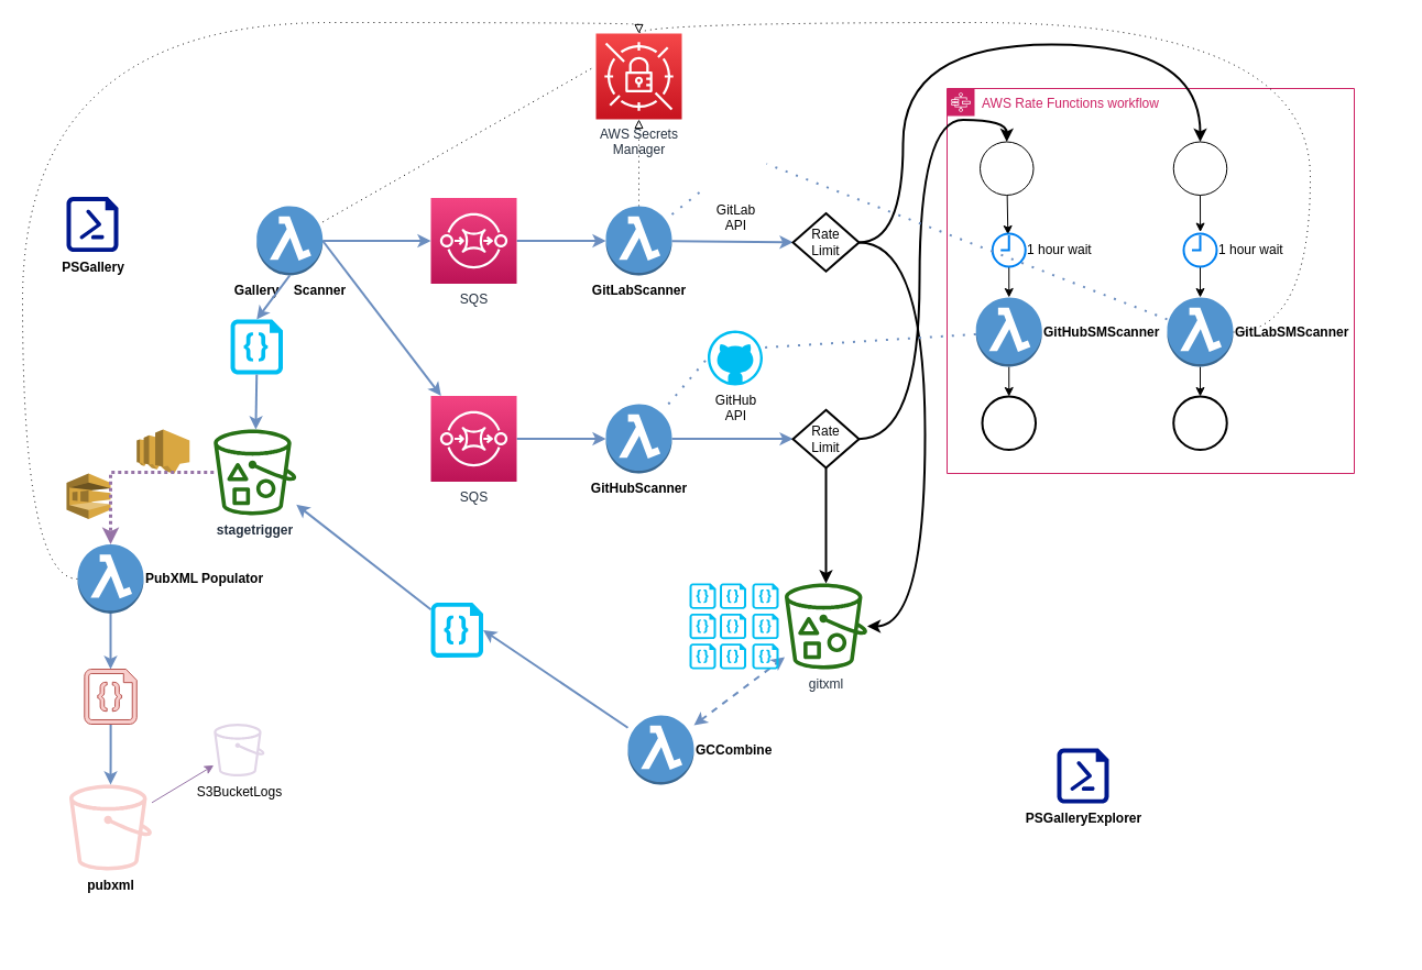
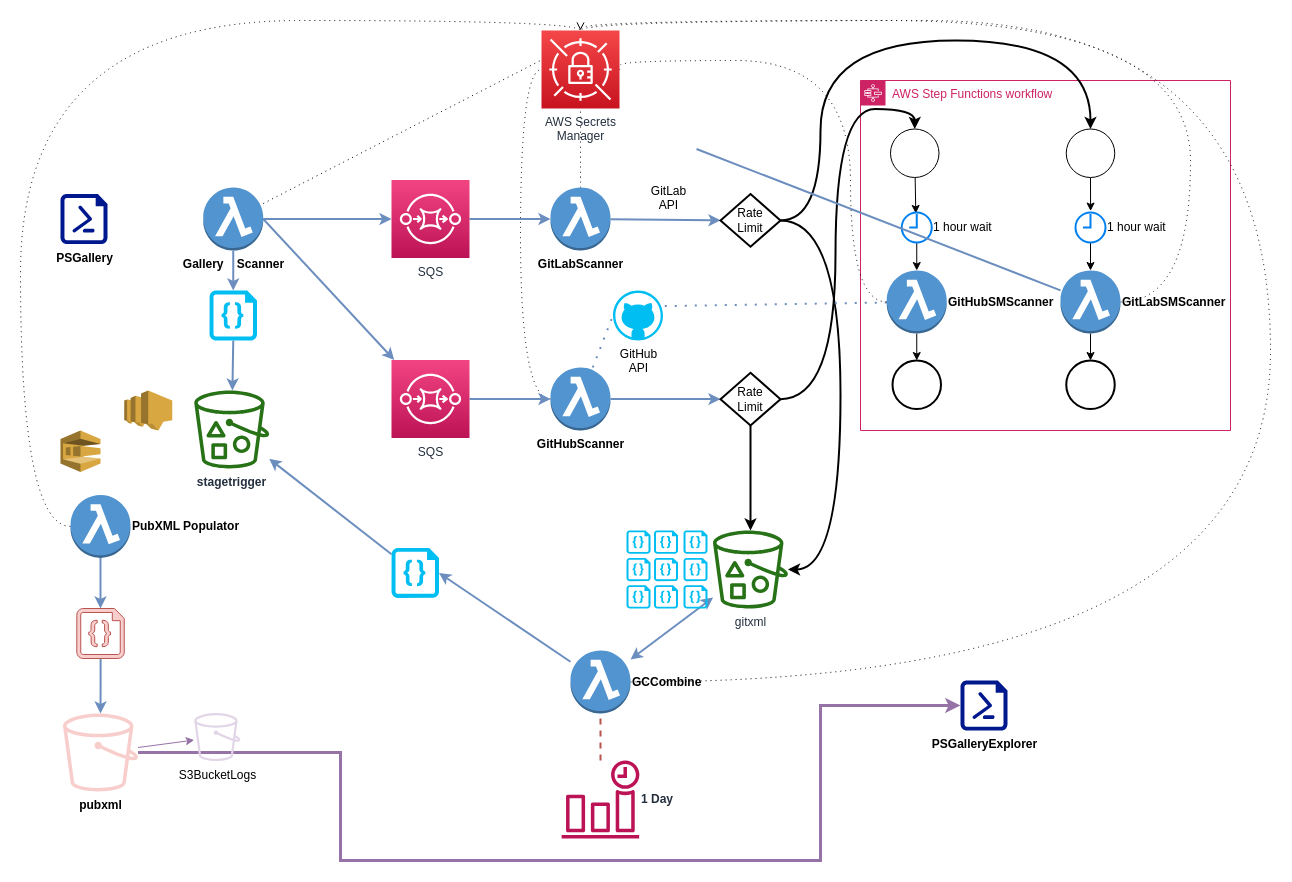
- <mxCell id="17" style="edgeStyle=orthogonalEdgeStyle;rounded=0;orthogonalLoop=1;jettySize=auto;html=1;dashed=1;dashPattern=1 4;startArrow=none;startFill=0;endArrow=block;endFill=0;strokeWidth=1;curved=1;" edge="1" parent="1" source="18" target="79"><mxGeometry relative="1" as="geometry"><Array as="points"><mxPoint x="20" y="526" /><mxPoint x="20" y="20" /><mxPoint x="580" y="20" /></Array></mxGeometry></mxCell>
+ <mxCell id="17" style="edgeStyle=orthogonalEdgeStyle;rounded=0;orthogonalLoop=1;jettySize=auto;html=1;dashed=1;dashPattern=1 4;startArrow=none;startFill=0;endArrow=none;endFill=0;strokeWidth=1;curved=1;" edge="1" parent="1" source="18" target="79"><mxGeometry relative="1" as="geometry"><Array as="points"><mxPoint x="20" y="526" /><mxPoint x="20" y="20" /><mxPoint x="580" y="20" /></Array></mxGeometry></mxCell>
- <mxCell id="60" style="edgeStyle=orthogonalEdgeStyle;curved=1;rounded=0;orthogonalLoop=1;jettySize=auto;html=1;dashed=1;dashPattern=1 4;startArrow=none;startFill=0;endArrow=none;endFill=0;strokeWidth=1;" edge="1" parent="1" source="62" target="79"><mxGeometry relative="1" as="geometry"><Array as="points"><mxPoint x="1190" y="302" /><mxPoint x="1190" y="20" /><mxPoint x="580" y="20" /></Array></mxGeometry></mxCell>
+ <mxCell id="60" style="edgeStyle=orthogonalEdgeStyle;curved=1;rounded=0;orthogonalLoop=1;jettySize=auto;html=1;dashed=1;dashPattern=1 4;startArrow=none;startFill=0;endArrow=open;endFill=0;strokeWidth=1;" edge="1" parent="1" source="62" target="79"><mxGeometry relative="1" as="geometry"><Array as="points"><mxPoint x="1190" y="302" /><mxPoint x="1190" y="20" /><mxPoint x="580" y="20" /></Array></mxGeometry></mxCell>
+ <mxCell id="51" style="edgeStyle=orthogonalEdgeStyle;curved=1;rounded=0;orthogonalLoop=1;jettySize=auto;html=1;dashed=1;dashPattern=1 4;startArrow=none;startFill=0;endArrow=none;endFill=0;strokeWidth=1;" edge="1" parent="1" source="53" target="79"><mxGeometry relative="1" as="geometry"><Array as="points"><mxPoint x="850" y="302" /><mxPoint x="850" y="60" /><mxPoint x="620" y="60" /><mxPoint x="620" y="69" /></Array></mxGeometry></mxCell>
- <mxCell id="22" value="AWS Rate Functions workflow" style="points=[[0,0],[0.25,0],[0.5,0],[0.75,0],[1,0],[1,0.25],[1,0.5],[1,0.75],[1,1],[0.75,1],[0.5,1],[0.25,1],[0,1],[0,0.75],[0,0.5],[0,0.25]];outlineConnect=0;gradientColor=none;html=1;whiteSpace=wrap;fontSize=12;fontStyle=0;shape=mxgraph.aws4.group;grIcon=mxgraph.aws4.group_aws_step_functions_workflow;strokeColor=#CD2264;fillColor=none;verticalAlign=top;align=left;spacingLeft=30;fontColor=#CD2264;dashed=0;" parent="1" vertex="1"><mxGeometry x="860" y="80" width="370" height="350" as="geometry" /></mxCell>
+ <mxCell id="22" value="AWS Step Functions workflow" style="points=[[0,0],[0.25,0],[0.5,0],[0.75,0],[1,0],[1,0.25],[1,0.5],[1,0.75],[1,1],[0.75,1],[0.5,1],[0.25,1],[0,1],[0,0.75],[0,0.5],[0,0.25]];outlineConnect=0;gradientColor=none;html=1;whiteSpace=wrap;fontSize=12;fontStyle=0;shape=mxgraph.aws4.group;grIcon=mxgraph.aws4.group_aws_step_functions_workflow;strokeColor=#CD2264;fillColor=none;verticalAlign=top;align=left;spacingLeft=30;fontColor=#CD2264;dashed=0;" parent="1" vertex="1"><mxGeometry x="860" y="80" width="370" height="350" as="geometry" /></mxCell>
- <mxCell id="31" style="edgeStyle=orthogonalEdgeStyle;curved=1;rounded=0;orthogonalLoop=1;jettySize=auto;html=1;dashed=1;dashPattern=1 4;startArrow=none;startFill=0;endArrow=block;endFill=0;strokeWidth=1;" edge="1" parent="1" source="32" target="79"><mxGeometry relative="1" as="geometry" /></mxCell>
+ <mxCell id="31" style="edgeStyle=orthogonalEdgeStyle;curved=1;rounded=0;orthogonalLoop=1;jettySize=auto;html=1;dashed=1;dashPattern=1 4;startArrow=none;startFill=0;endArrow=none;endFill=0;strokeWidth=1;" edge="1" parent="1" source="32" target="79"><mxGeometry relative="1" as="geometry" /></mxCell>
- <mxCell id="30" style="edgeStyle=none;rounded=0;orthogonalLoop=1;jettySize=auto;html=1;dashed=1;dashPattern=1 4;endArrow=none;endFill=0;strokeWidth=2;fillColor=#dae8fc;strokeColor=#6c8ebf;" edge="1" parent="1" source="32" target="40"><mxGeometry relative="1" as="geometry" /></mxCell>
- <mxCell id="28" value="PSGallery" style="aspect=fixed;pointerEvents=1;shadow=0;dashed=0;html=1;strokeColor=none;labelPosition=center;verticalLabelPosition=bottom;verticalAlign=top;align=center;fillColor=#00188D;shape=mxgraph.azure.powershell_file;fontStyle=1" vertex="1" parent="1"><mxGeometry x="60" y="178.5" width="47" height="50" as="geometry" /></mxCell>
+ <mxCell id="28" value="PSGallery" style="aspect=fixed;pointerEvents=1;shadow=0;dashed=0;html=1;strokeColor=none;labelPosition=center;verticalLabelPosition=bottom;verticalAlign=top;align=center;fillColor=#00188D;shape=mxgraph.azure.powershell_file;fontStyle=1" vertex="1" parent="1"><mxGeometry x="60" y="193.5" width="47" height="50" as="geometry" /></mxCell>
+ <mxCell id="43" style="edgeStyle=orthogonalEdgeStyle;curved=1;rounded=0;orthogonalLoop=1;jettySize=auto;html=1;dashed=1;dashPattern=1 4;startArrow=none;startFill=0;endArrow=none;endFill=0;strokeWidth=1;" edge="1" parent="1" source="44" target="79"><mxGeometry relative="1" as="geometry"><Array as="points"><mxPoint x="520" y="398.5" /><mxPoint x="520" y="69" /></Array></mxGeometry></mxCell>
- <mxCell id="10" value="&lt;b&gt;Gallery&amp;nbsp;&amp;nbsp;&amp;nbsp; Scanner&lt;/b&gt;" style="outlineConnect=0;dashed=0;verticalLabelPosition=bottom;verticalAlign=top;align=center;html=1;shape=mxgraph.aws3.lambda_function;fillColor=#5294CF;gradientColor=none;" parent="1" vertex="1"><mxGeometry x="232.75" y="187" width="60" height="63" as="geometry" /></mxCell>
+ <mxCell id="10" value="&lt;b&gt;Gallery&amp;nbsp;&amp;nbsp;&amp;nbsp; Scanner&lt;/b&gt;" style="outlineConnect=0;dashed=0;verticalLabelPosition=bottom;verticalAlign=top;align=center;html=1;shape=mxgraph.aws3.lambda_function;fillColor=#5294CF;gradientColor=none;" parent="1" vertex="1"><mxGeometry x="202.75" y="187" width="60" height="63" as="geometry" /></mxCell>
- <mxCell id="59" style="edgeStyle=none;rounded=0;orthogonalLoop=1;jettySize=auto;html=1;entryX=1;entryY=0.5;entryDx=0;entryDy=0;dashed=1;dashPattern=1 4;endArrow=none;endFill=0;strokeWidth=2;fillColor=#dae8fc;strokeColor=#6c8ebf;" edge="1" parent="1" source="62" target="40"><mxGeometry relative="1" as="geometry" /></mxCell>
+ <mxCell id="59" style="edgeStyle=none;rounded=0;orthogonalLoop=1;jettySize=auto;html=1;entryX=1;entryY=0.5;entryDx=0;entryDy=0;dashed=0;dashPattern=1 4;endArrow=none;endFill=0;strokeWidth=2;fillColor=#dae8fc;strokeColor=#6c8ebf;" edge="1" parent="1" source="62" target="40"><mxGeometry relative="1" as="geometry" /></mxCell>
- <mxCell id="39" value="GitHub&lt;br&gt;API" style="verticalLabelPosition=bottom;html=1;verticalAlign=top;align=center;strokeColor=none;fillColor=#00BEF2;shape=mxgraph.azure.github_code;pointerEvents=1;" vertex="1" parent="1"><mxGeometry x="642.5" y="300" width="50" height="50" as="geometry" /></mxCell>
+ <mxCell id="39" value="GitHub&lt;br&gt;API" style="verticalLabelPosition=bottom;html=1;verticalAlign=top;align=center;strokeColor=none;fillColor=#00BEF2;shape=mxgraph.azure.github_code;pointerEvents=1;" vertex="1" parent="1"><mxGeometry x="612.5" y="290" width="50" height="50" as="geometry" /></mxCell>
- <mxCell id="13" style="edgeStyle=orthogonalEdgeStyle;rounded=0;orthogonalLoop=1;jettySize=auto;html=1;entryX=0.5;entryY=0;entryDx=0;entryDy=0;entryPerimeter=0;startArrow=none;startFill=0;endArrow=classic;endFill=1;strokeWidth=3;fillColor=#e1d5e7;strokeColor=#9673a6;dashed=1;dashPattern=1 1;" edge="1" parent="1" source="14" target="18"><mxGeometry relative="1" as="geometry" /></mxCell>
+ <mxCell id="25" style="edgeStyle=orthogonalEdgeStyle;curved=1;rounded=0;orthogonalLoop=1;jettySize=auto;html=1;dashed=1;dashPattern=1 4;startArrow=none;startFill=0;endArrow=none;endFill=0;strokeWidth=1;" edge="1" parent="1" source="26" target="79"><mxGeometry relative="1" as="geometry"><Array as="points"><mxPoint x="1270" y="682" /><mxPoint x="1270" y="20" /><mxPoint x="580" y="20" /></Array></mxGeometry></mxCell>
- <mxCell id="23" style="edgeStyle=none;rounded=0;orthogonalLoop=1;jettySize=auto;html=1;endArrow=classic;endFill=1;strokeWidth=2;startArrow=classic;startFill=1;fillColor=#dae8fc;strokeColor=#6c8ebf;dashed=1;" edge="1" parent="1" source="26" target="38"><mxGeometry relative="1" as="geometry" /></mxCell>
+ <mxCell id="23" style="edgeStyle=none;rounded=0;orthogonalLoop=1;jettySize=auto;html=1;endArrow=classic;endFill=1;strokeWidth=2;startArrow=classic;startFill=1;fillColor=#dae8fc;strokeColor=#6c8ebf;" edge="1" parent="1" source="26" target="38"><mxGeometry relative="1" as="geometry" /></mxCell>
- <mxCell id="74" value="S3BucketLogs" style="outlineConnect=0;fillColor=#e1d5e7;strokeColor=#9673a6;dashed=0;verticalLabelPosition=bottom;verticalAlign=top;align=center;html=1;fontSize=12;fontStyle=0;aspect=fixed;pointerEvents=1;shape=mxgraph.aws4.bucket;" vertex="1" parent="1"><mxGeometry x="193.75" y="657.5" width="46.16" height="48" as="geometry" /></mxCell>
+ <mxCell id="74" value="S3BucketLogs" style="outlineConnect=0;fillColor=#e1d5e7;strokeColor=#9673a6;dashed=0;verticalLabelPosition=bottom;verticalAlign=top;align=center;html=1;fontSize=12;fontStyle=0;aspect=fixed;pointerEvents=1;shape=mxgraph.aws4.bucket;" vertex="1" parent="1"><mxGeometry x="193.75" y="712.5" width="46.16" height="48" as="geometry" /></mxCell>
+ <mxCell id="19" style="edgeStyle=orthogonalEdgeStyle;rounded=0;orthogonalLoop=1;jettySize=auto;html=1;entryX=0.5;entryY=1;entryDx=0;entryDy=0;entryPerimeter=0;startArrow=none;startFill=0;endArrow=none;endFill=0;strokeWidth=2;fillColor=#f8cecc;strokeColor=#b85450;dashed=1;" edge="1" parent="1" source="20" target="26"><mxGeometry relative="1" as="geometry" /></mxCell>
+ <mxCell id="20" value="&lt;b&gt;1 Day&lt;/b&gt;" style="outlineConnect=0;fontColor=#232F3E;gradientColor=none;fillColor=#BC1356;strokeColor=none;dashed=0;verticalLabelPosition=middle;verticalAlign=middle;align=left;html=1;fontSize=12;fontStyle=0;aspect=fixed;pointerEvents=1;shape=mxgraph.aws4.event_time_based;labelPosition=right;" parent="1" vertex="1"><mxGeometry x="561" y="760" width="78" height="78" as="geometry" /></mxCell>
+ <mxCell id="3" style="edgeStyle=orthogonalEdgeStyle;rounded=0;orthogonalLoop=1;jettySize=auto;html=1;entryX=0;entryY=0.5;entryDx=0;entryDy=0;entryPerimeter=0;startArrow=none;startFill=0;endArrow=classic;endFill=1;strokeWidth=3;fillColor=#e1d5e7;strokeColor=#9673a6;" edge="1" parent="1" source="4" target="21"><mxGeometry relative="1" as="geometry"><Array as="points"><mxPoint x="340" y="752" /><mxPoint x="340" y="860" /><mxPoint x="820" y="860" /><mxPoint x="820" y="705" /></Array></mxGeometry></mxCell>
